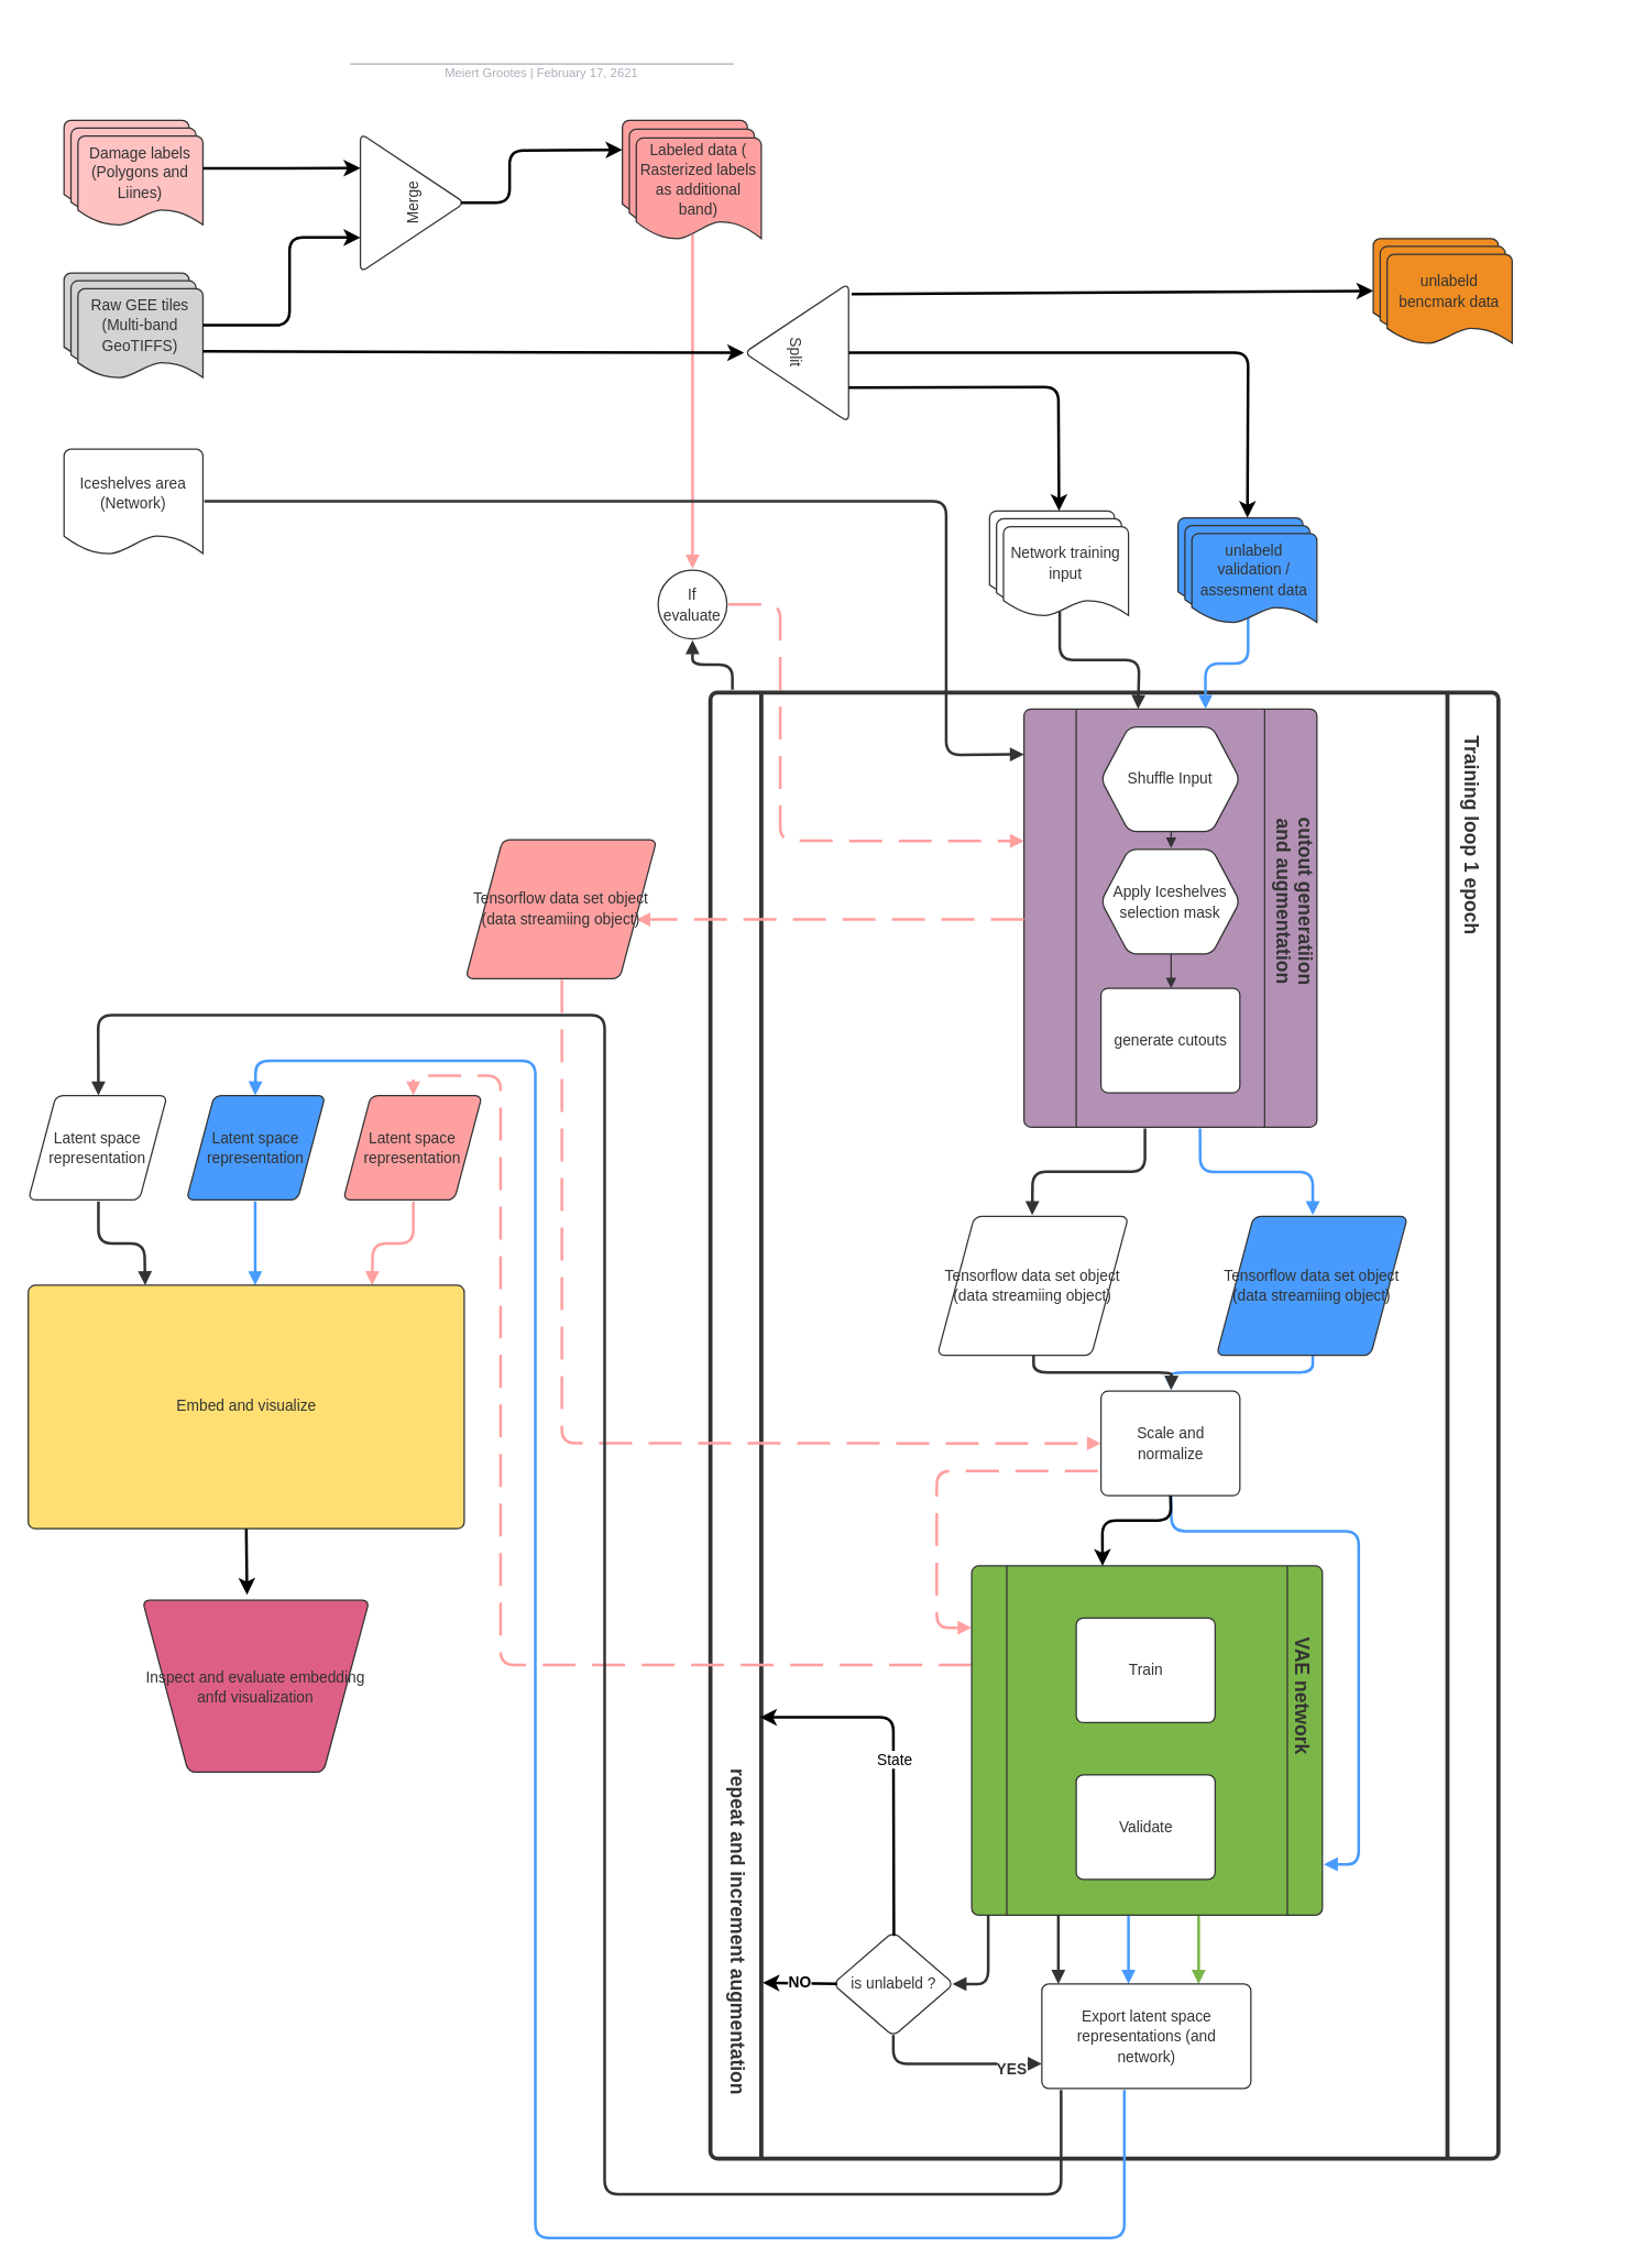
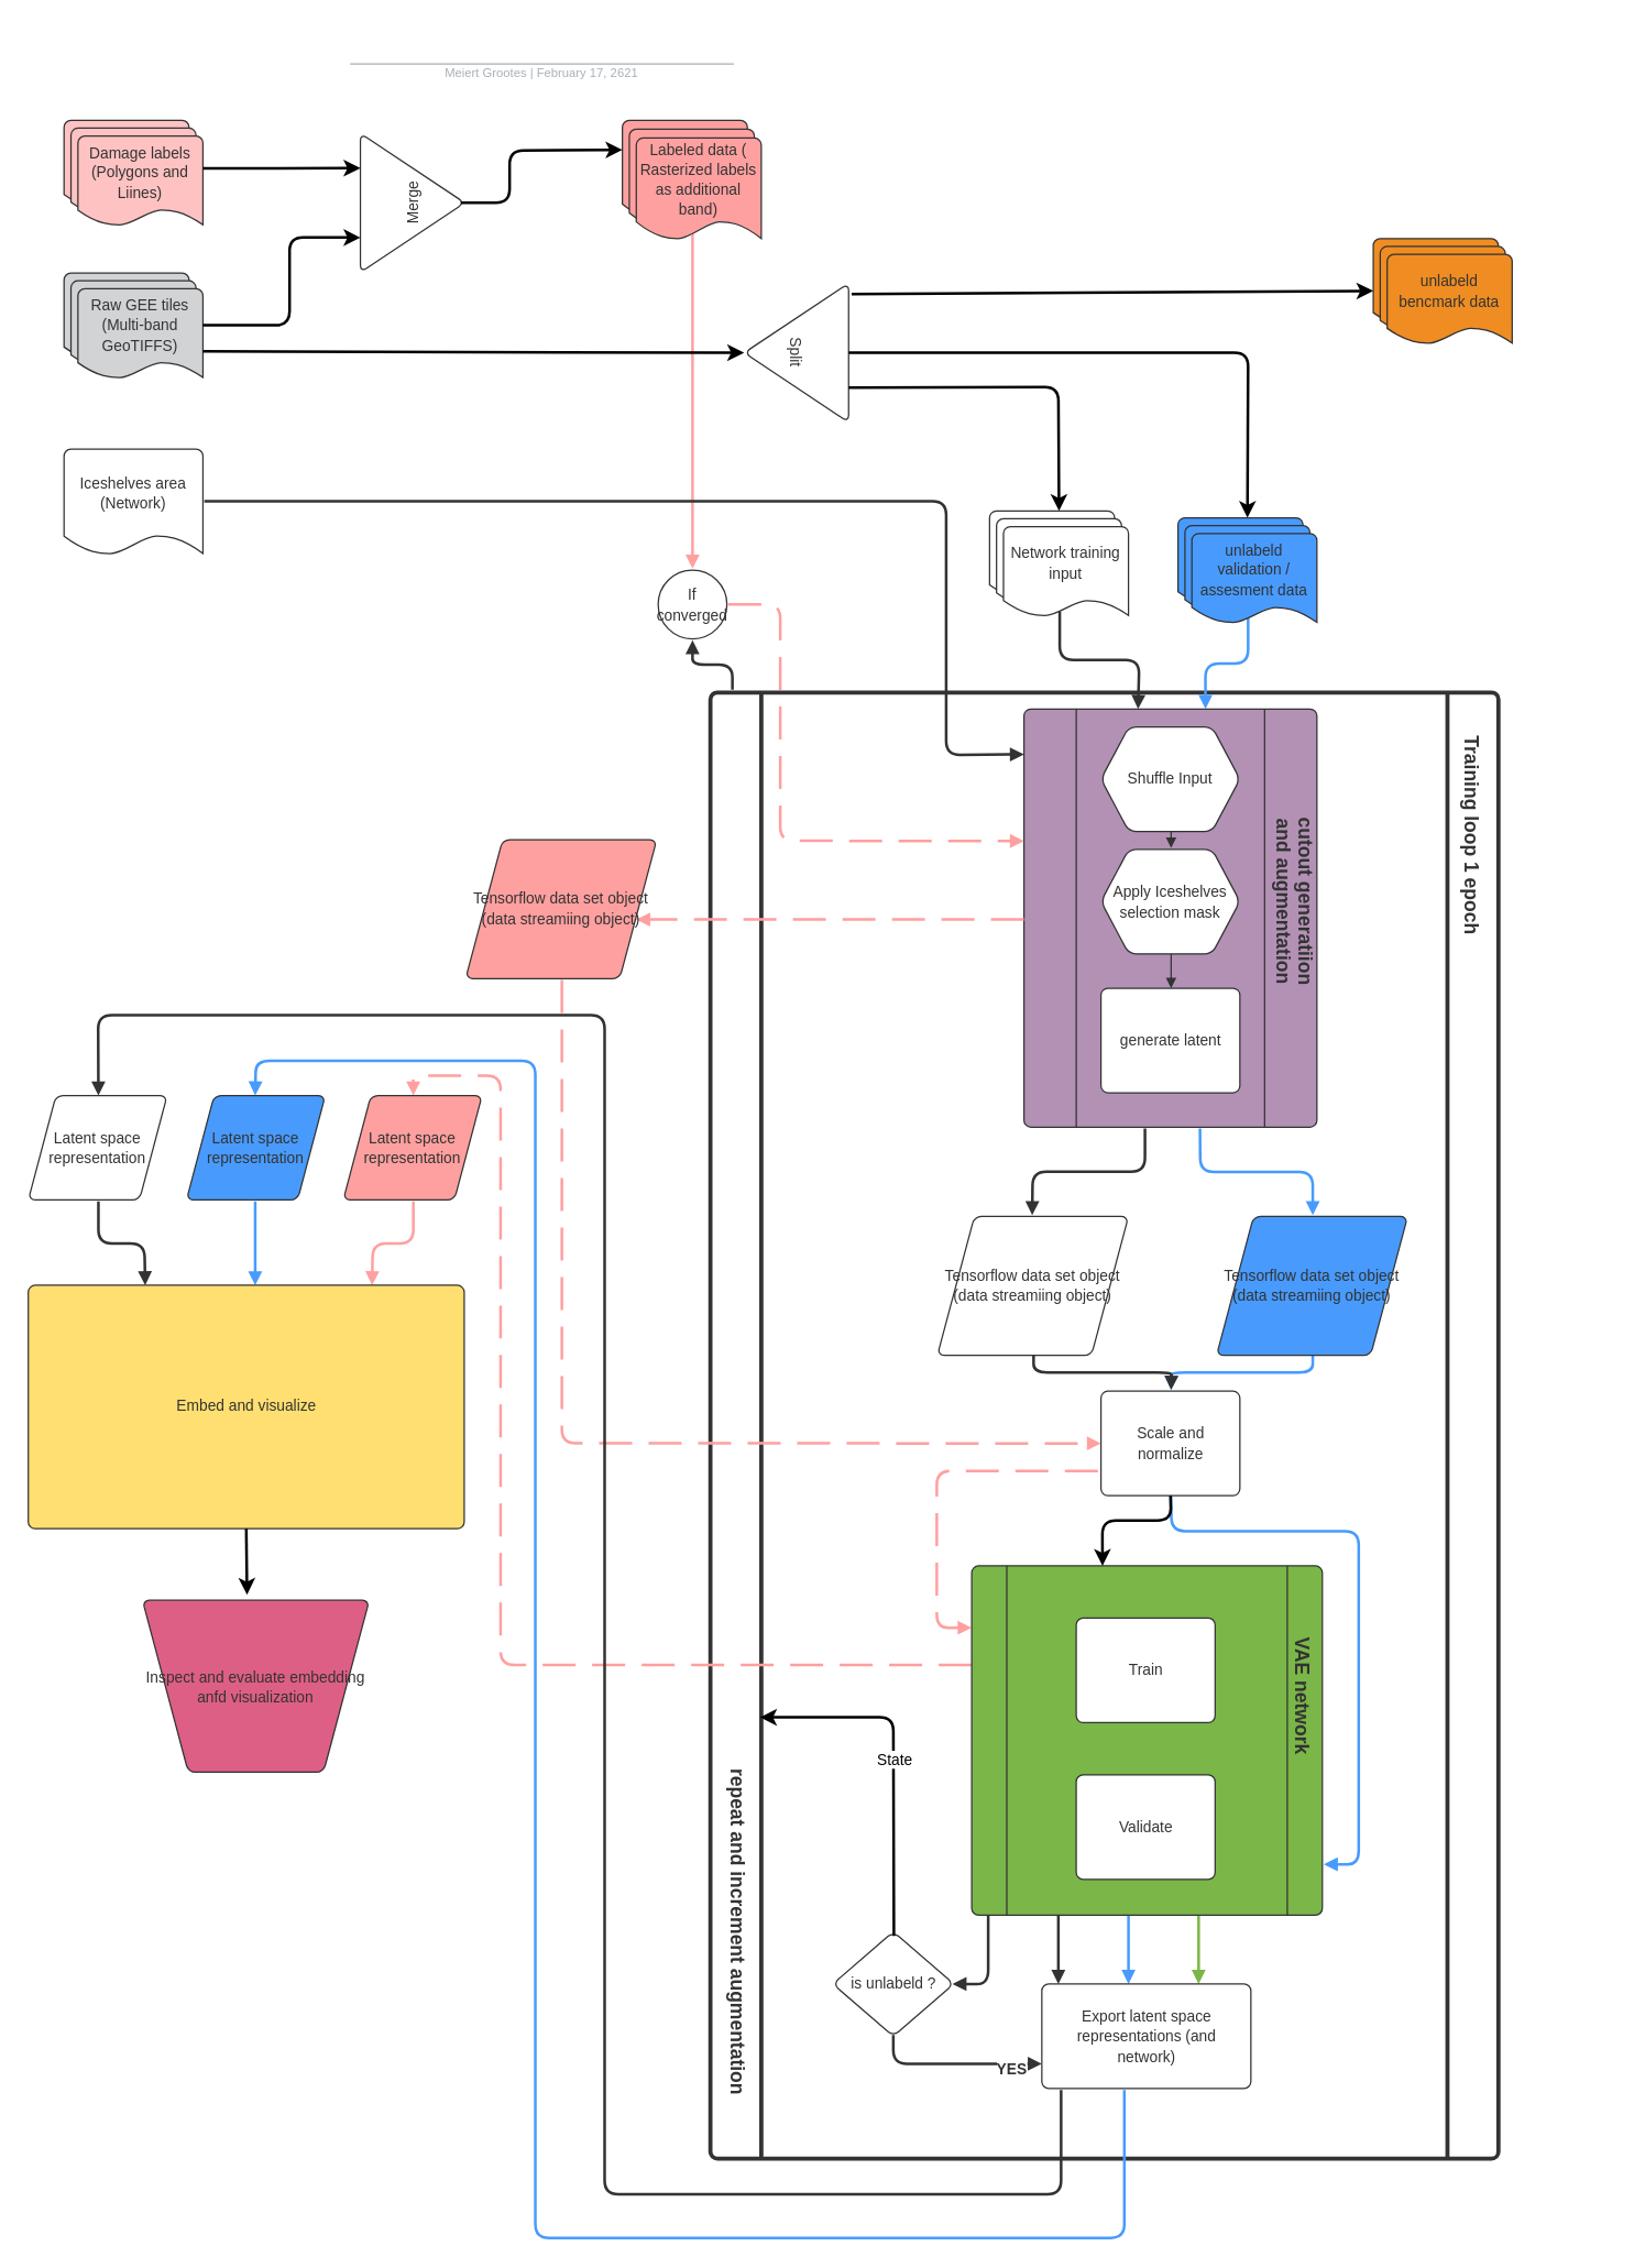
- <mxCell id="106" value="&lt;p style=&quot;align:center;margin-left:0;margin-right:0;margin-top:0px;margin-bottom:0px;text-indent:0;valign:middle;direction:ltr;&quot;&gt;&lt;font style=&quot;font-size:11px;font-family:Arial;color:#333333;direction:ltr;letter-spacing:0px;line-height:100%;opacity:1&quot;&gt;If evaluate&lt;/font&gt;&lt;/p&gt;" style="text;vsdxID=89;fillColor=none;gradientColor=none;strokeColor=none;spacingTop=-3;spacingBottom=-3;spacingLeft=-3;spacingRight=-3;labelBackgroundColor=none;rounded=1;html=1;whiteSpace=wrap;verticalAlign=middle;align=center;;html=1;" vertex="1" parent="104"><mxGeometry x="3.17" y="2.38" width="44.45" height="44.45" as="geometry" /></mxCell>
+ <mxCell id="106" value="&lt;p style=&quot;align:center;margin-left:0;margin-right:0;margin-top:0px;margin-bottom:0px;text-indent:0;valign:middle;direction:ltr;&quot;&gt;&lt;font style=&quot;font-size:11px;font-family:Arial;color:#333333;direction:ltr;letter-spacing:0px;line-height:100%;opacity:1&quot;&gt;If converged&lt;/font&gt;&lt;/p&gt;" style="text;vsdxID=89;fillColor=none;gradientColor=none;strokeColor=none;spacingTop=-3;spacingBottom=-3;spacingLeft=-3;spacingRight=-3;labelBackgroundColor=none;rounded=1;html=1;whiteSpace=wrap;verticalAlign=middle;align=center;;html=1;" vertex="1" parent="104"><mxGeometry x="3.17" y="2.38" width="44.45" height="44.45" as="geometry" /></mxCell>
- <mxCell id="80" value="&lt;p style=&quot;align:center;margin-left:0;margin-right:0;margin-top:0px;margin-bottom:0px;text-indent:0;valign:middle;direction:ltr;&quot;&gt;&lt;font style=&quot;font-size:11px;font-family:Arial;color:#333333;direction:ltr;letter-spacing:0px;line-height:100%;opacity:1&quot;&gt;generate cutouts&lt;/font&gt;&lt;/p&gt;" style="text;vsdxID=60;fillColor=none;gradientColor=none;strokeColor=none;spacingTop=-3;spacingBottom=-3;spacingLeft=-3;spacingRight=-3;labelBackgroundColor=none;rounded=1;html=1;whiteSpace=wrap;verticalAlign=middle;align=center;;html=1;" vertex="1" parent="78"><mxGeometry x="7.62" y="7.42" width="86.36" height="60.96" as="geometry" /></mxCell>
+ <mxCell id="80" value="&lt;p style=&quot;align:center;margin-left:0;margin-right:0;margin-top:0px;margin-bottom:0px;text-indent:0;valign:middle;direction:ltr;&quot;&gt;&lt;font style=&quot;font-size:11px;font-family:Arial;color:#333333;direction:ltr;letter-spacing:0px;line-height:100%;opacity:1&quot;&gt;generate latent&lt;/font&gt;&lt;/p&gt;" style="text;vsdxID=60;fillColor=none;gradientColor=none;strokeColor=none;spacingTop=-3;spacingBottom=-3;spacingLeft=-3;spacingRight=-3;labelBackgroundColor=none;rounded=1;html=1;whiteSpace=wrap;verticalAlign=middle;align=center;;html=1;" vertex="1" parent="78"><mxGeometry x="7.62" y="7.42" width="86.36" height="60.96" as="geometry" /></mxCell>
- <mxCell id="157" value="&lt;b&gt;NO&lt;/b&gt;" style="endArrow=classic;html=1;strokeWidth=2;exitX=0;exitY=0.5;exitDx=0;exitDy=0;entryX=0.649;entryY=-0.03;entryDx=0;entryDy=0;entryPerimeter=0;" edge="1" parent="1" source="103" target="115"><mxGeometry relative="1" as="geometry"><mxPoint x="420" y="1415" as="sourcePoint" /><mxPoint x="520" y="1415" as="targetPoint" /></mxGeometry></mxCell>
